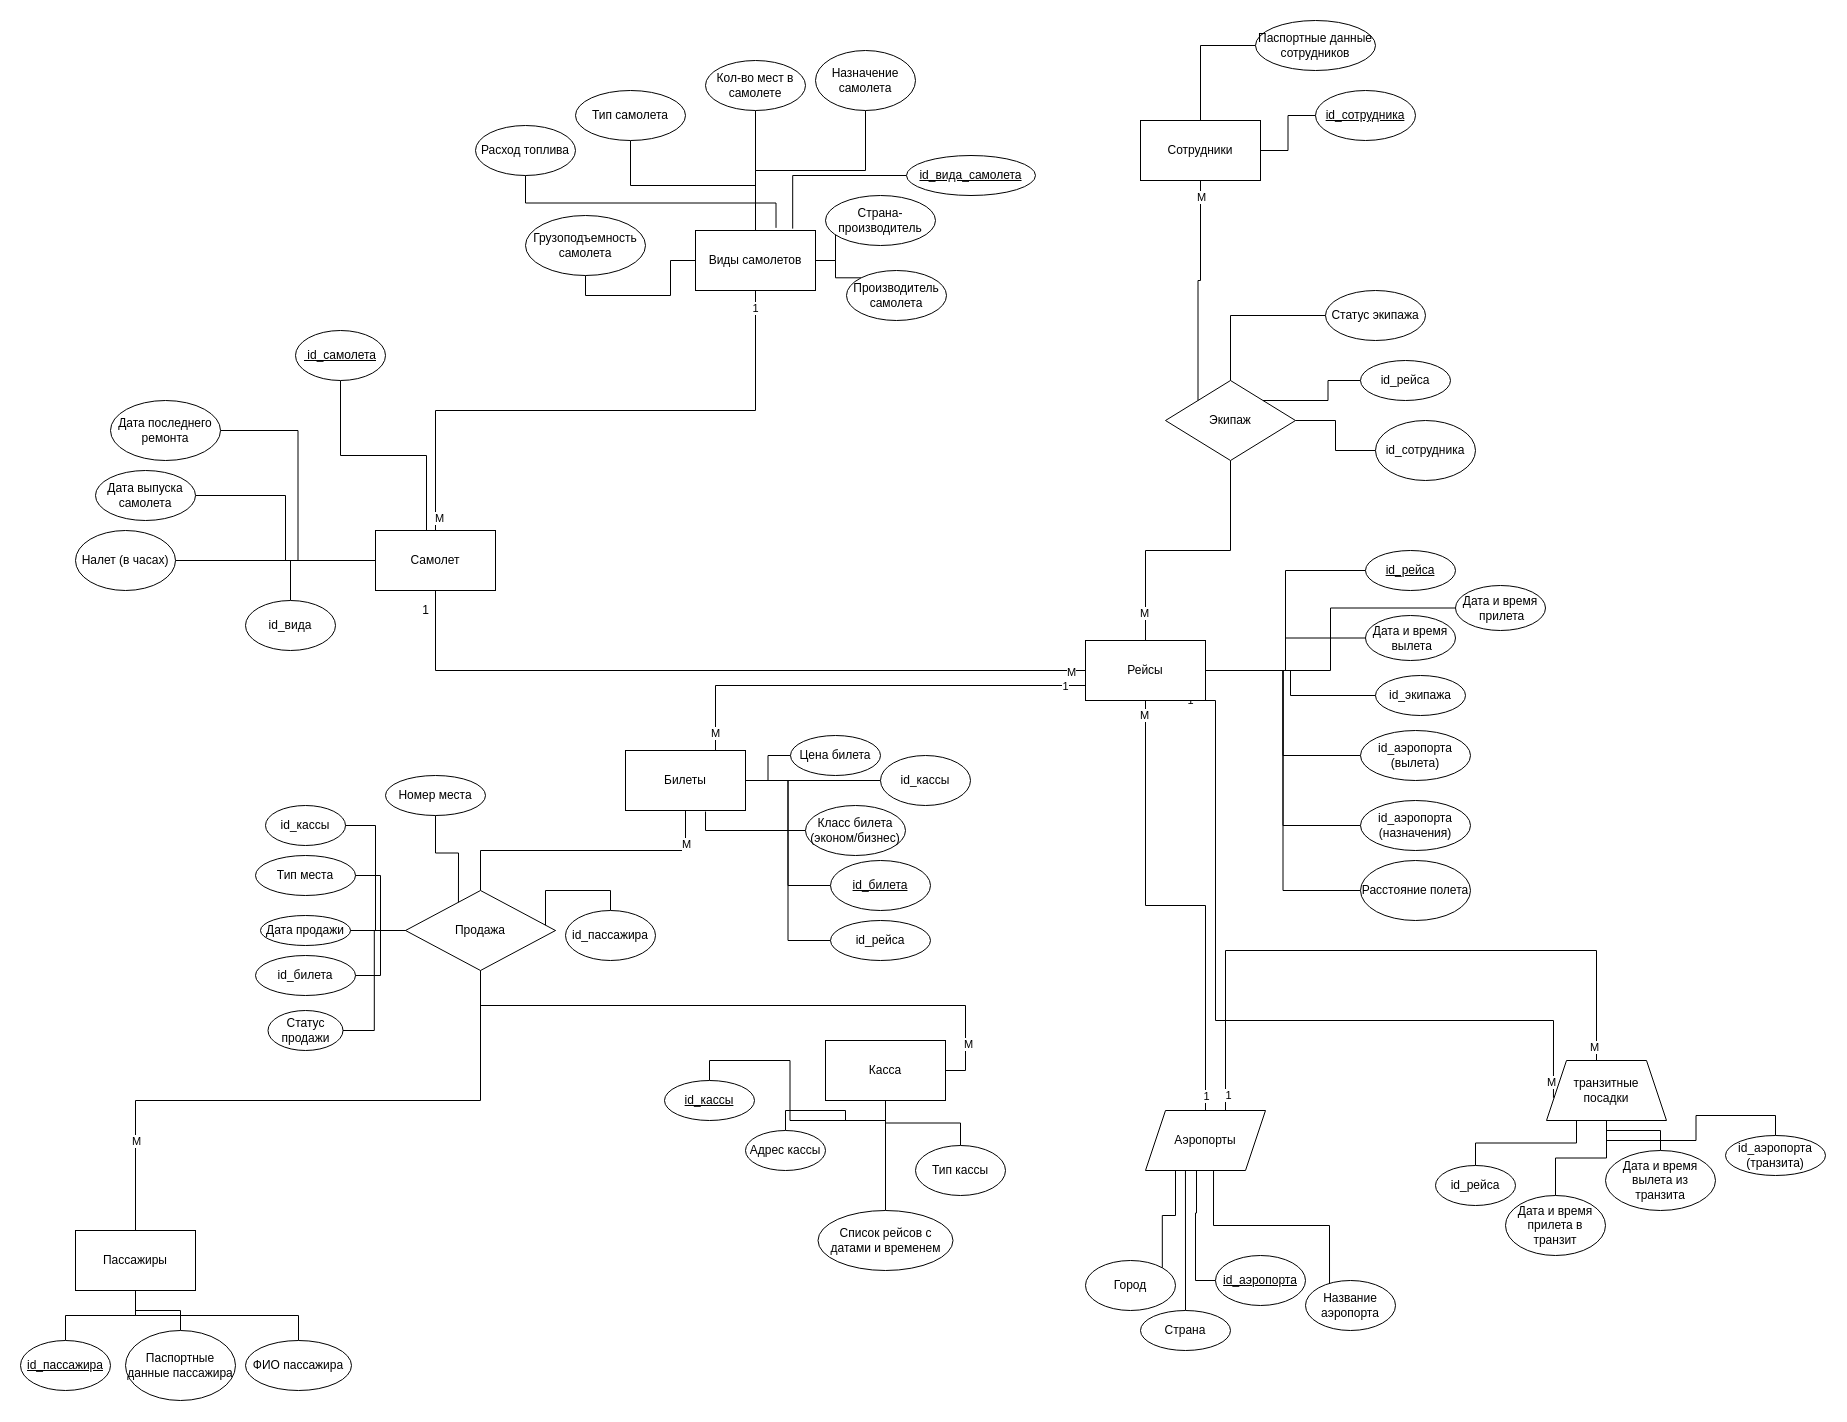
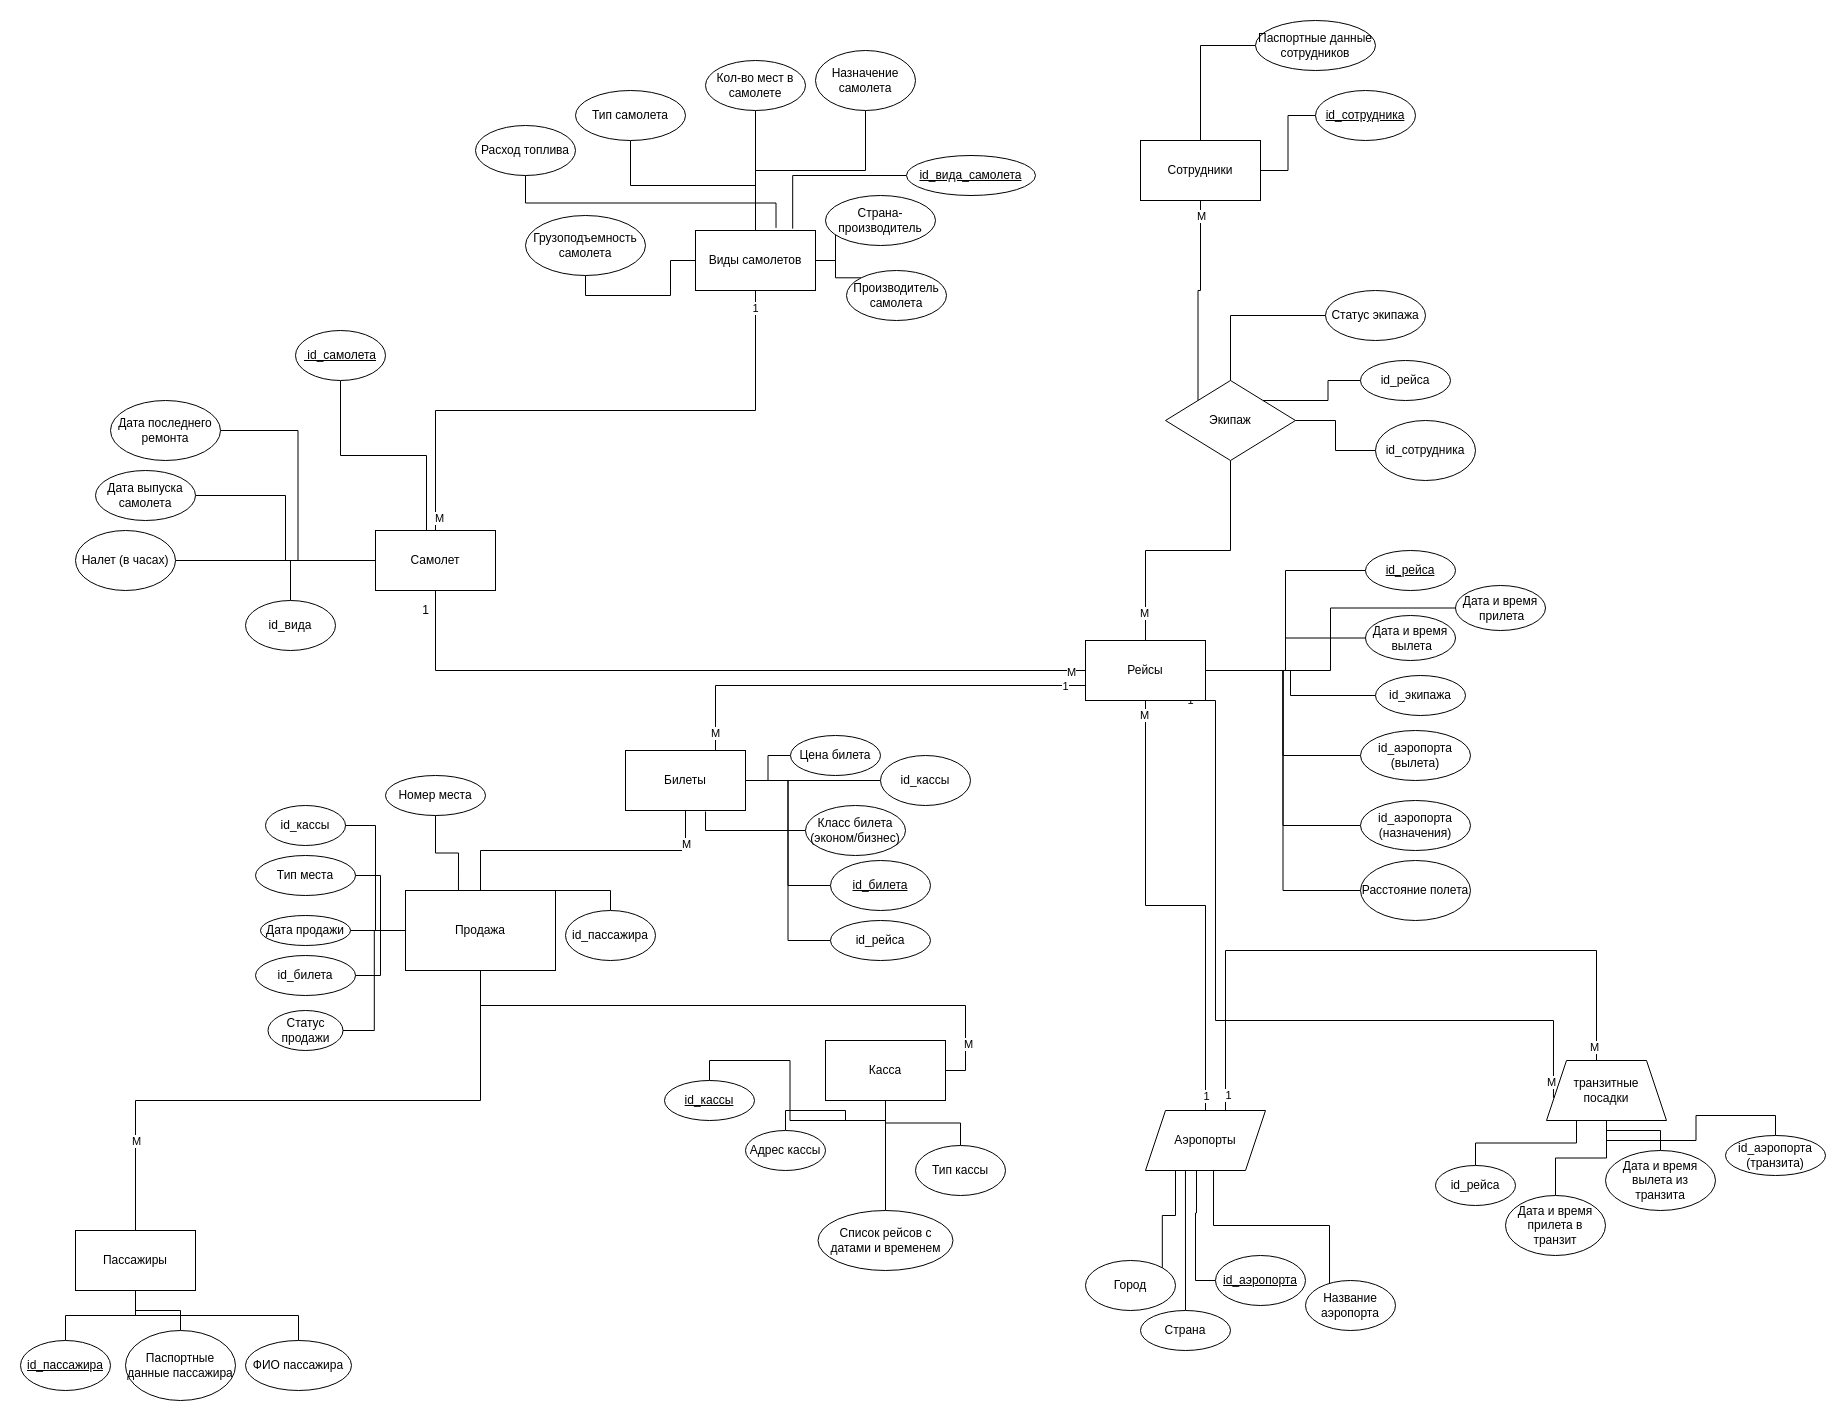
- <mxCell id="100" value="Сотрудники" style="rounded=0;whiteSpace=wrap;html=1;" parent="1" vertex="1"><mxGeometry x="1140" y="120" width="120" height="60" as="geometry" /></mxCell>
+ <mxCell id="100" value="Сотрудники" style="rounded=0;whiteSpace=wrap;html=1;" parent="1" vertex="1"><mxGeometry x="1140" y="140" width="120" height="60" as="geometry" /></mxCell>
- <mxCell id="139" value="Продажа" style="rhombus;whiteSpace=wrap;html=1;" parent="1" vertex="1"><mxGeometry x="405" y="890" width="150" height="80" as="geometry" /></mxCell>
+ <mxCell id="139" value="Продажа" style="whiteSpace=wrap;html=1;rounded=0;" parent="1" vertex="1"><mxGeometry x="405" y="890" width="150" height="80" as="geometry" /></mxCell>
